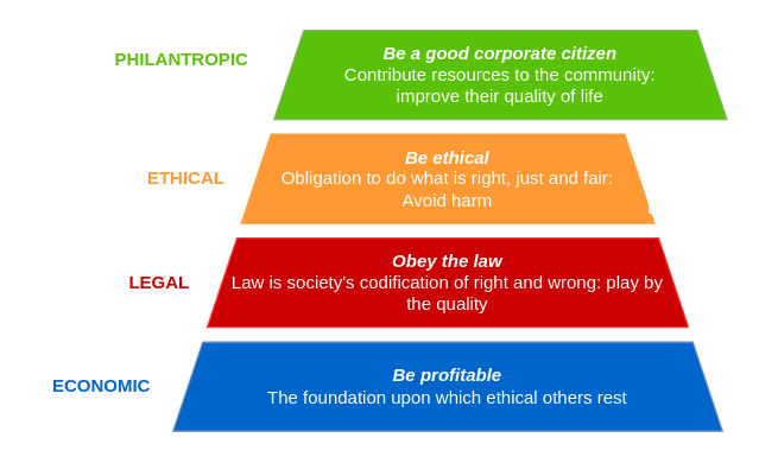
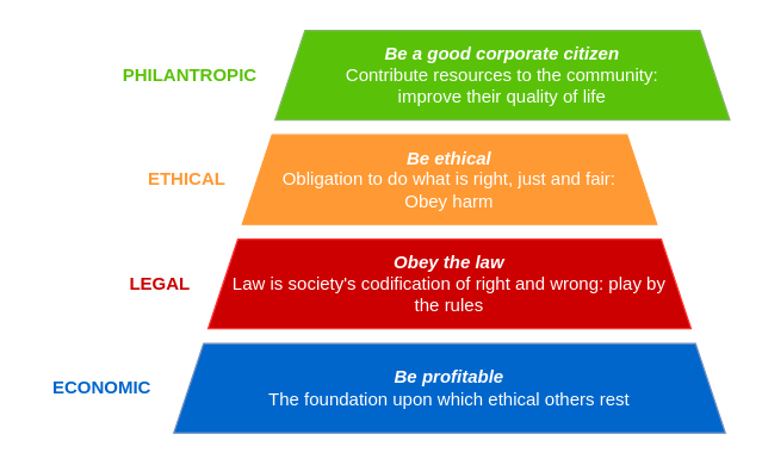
- <mxCell id="7" value="PHILANTROPIC" style="text;html=1;strokeColor=none;fillColor=none;align=center;verticalAlign=middle;whiteSpace=wrap;rounded=0;fontStyle=1;fontColor=#59C208;" parent="1" vertex="1"><mxGeometry x="74" y="30" width="96" height="20" as="geometry" /></mxCell>
+ <mxCell id="7" value="PHILANTROPIC" style="text;html=1;strokeColor=none;fillColor=none;align=center;verticalAlign=middle;whiteSpace=wrap;rounded=0;fontStyle=1;fontColor=#59C208;" parent="1" vertex="1"><mxGeometry x="79" y="40" width="96" height="20" as="geometry" /></mxCell>
- <mxCell id="4" value="&lt;b&gt;&lt;i&gt;Be ethical&lt;/i&gt;&lt;/b&gt;&lt;br&gt;Obligation to do what is right, just and fair:&lt;br&gt;Avoid harm" style="shape=trapezoid;perimeter=trapezoidPerimeter;whiteSpace=wrap;html=1;fixedSize=1;strokeColor=#FF9933;fontColor=#FFFFFF;fillColor=#FF9933;" parent="1" vertex="1"><mxGeometry x="162" y="90" width="278" height="60" as="geometry" /></mxCell>
+ <mxCell id="4" value="&lt;b&gt;&lt;i&gt;Be ethical&lt;/i&gt;&lt;/b&gt;&lt;br&gt;Obligation to do what is right, just and fair:&lt;br&gt;Obey harm" style="shape=trapezoid;perimeter=trapezoidPerimeter;whiteSpace=wrap;html=1;fixedSize=1;strokeColor=#FF9933;fontColor=#FFFFFF;fillColor=#FF9933;" parent="1" vertex="1"><mxGeometry x="162" y="90" width="278" height="60" as="geometry" /></mxCell>
- <mxCell id="6" value="Law" style="text;html=1;strokeColor=none;fillColor=none;align=center;verticalAlign=middle;whiteSpace=wrap;rounded=0;fontColor=#FFFFFF;" parent="1" vertex="1"><mxGeometry x="427" y="130" width="40" height="20" as="geometry" /></mxCell>
+ <mxCell id="6" value="Text" style="text;html=1;strokeColor=none;fillColor=none;align=center;verticalAlign=middle;whiteSpace=wrap;rounded=0;fontColor=#FFFFFF;" parent="1" vertex="1"><mxGeometry x="427" y="130" width="40" height="20" as="geometry" /></mxCell>
- <mxCell id="3" value="&lt;b&gt;&lt;i&gt;Obey the law&lt;/i&gt;&lt;/b&gt;&lt;br&gt;Law is society's codification of right and wrong: play by&lt;br&gt;the quality" style="shape=trapezoid;perimeter=trapezoidPerimeter;whiteSpace=wrap;html=1;fixedSize=1;strokeColor=#FF3333;fontColor=#FFFFFF;fillColor=#CC0000;" parent="1" vertex="1"><mxGeometry x="139" y="160" width="324" height="60" as="geometry" /></mxCell>
+ <mxCell id="3" value="&lt;b&gt;&lt;i&gt;Obey the law&lt;/i&gt;&lt;/b&gt;&lt;br&gt;Law is society's codification of right and wrong: play by&lt;br&gt;the rules" style="shape=trapezoid;perimeter=trapezoidPerimeter;whiteSpace=wrap;html=1;fixedSize=1;strokeColor=#FF3333;fontColor=#FFFFFF;fillColor=#CC0000;" parent="1" vertex="1"><mxGeometry x="139" y="160" width="324" height="60" as="geometry" /></mxCell>
